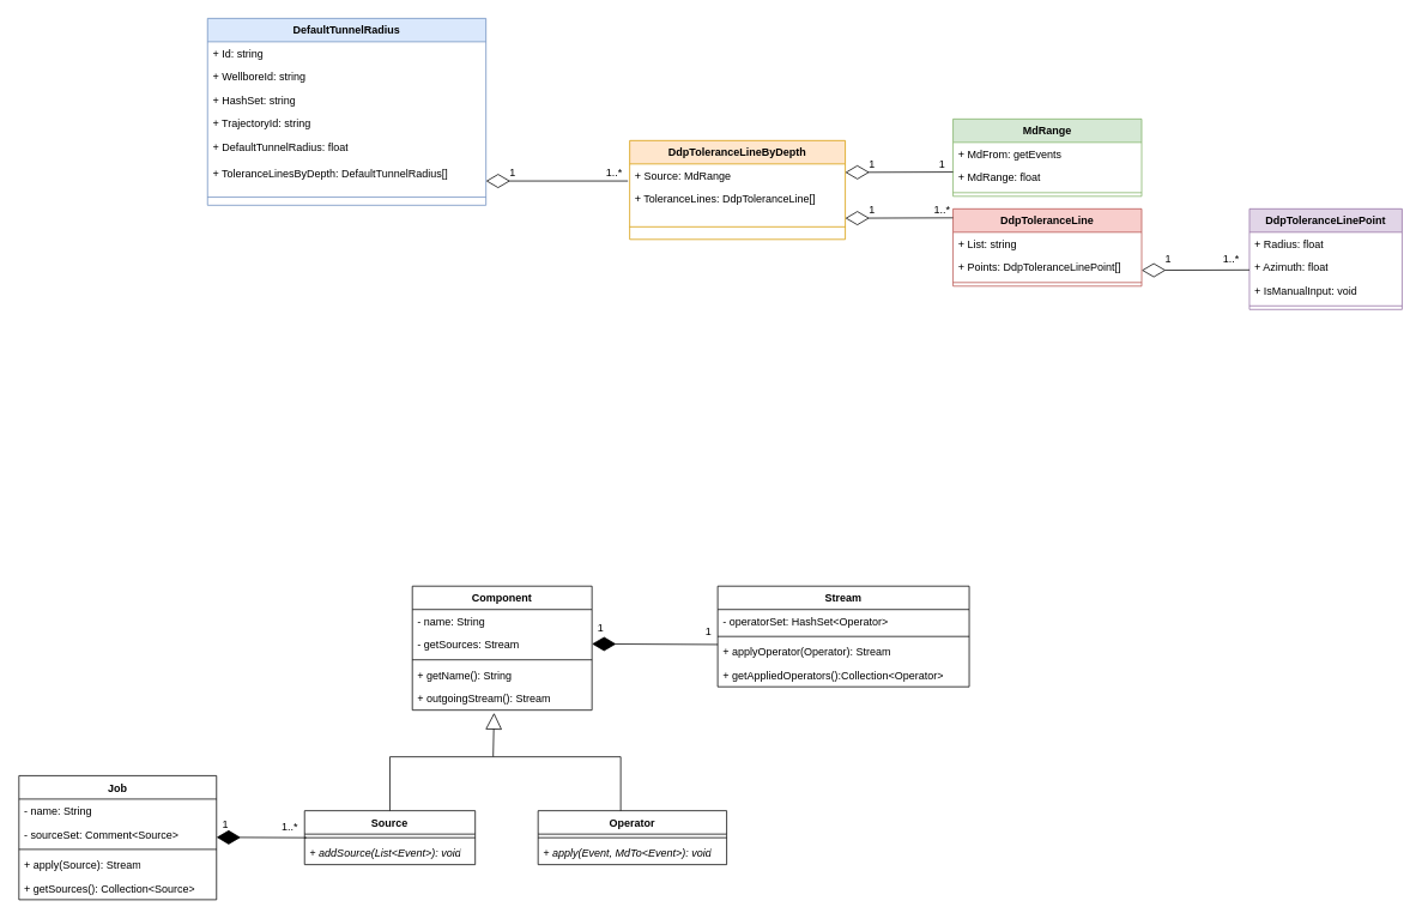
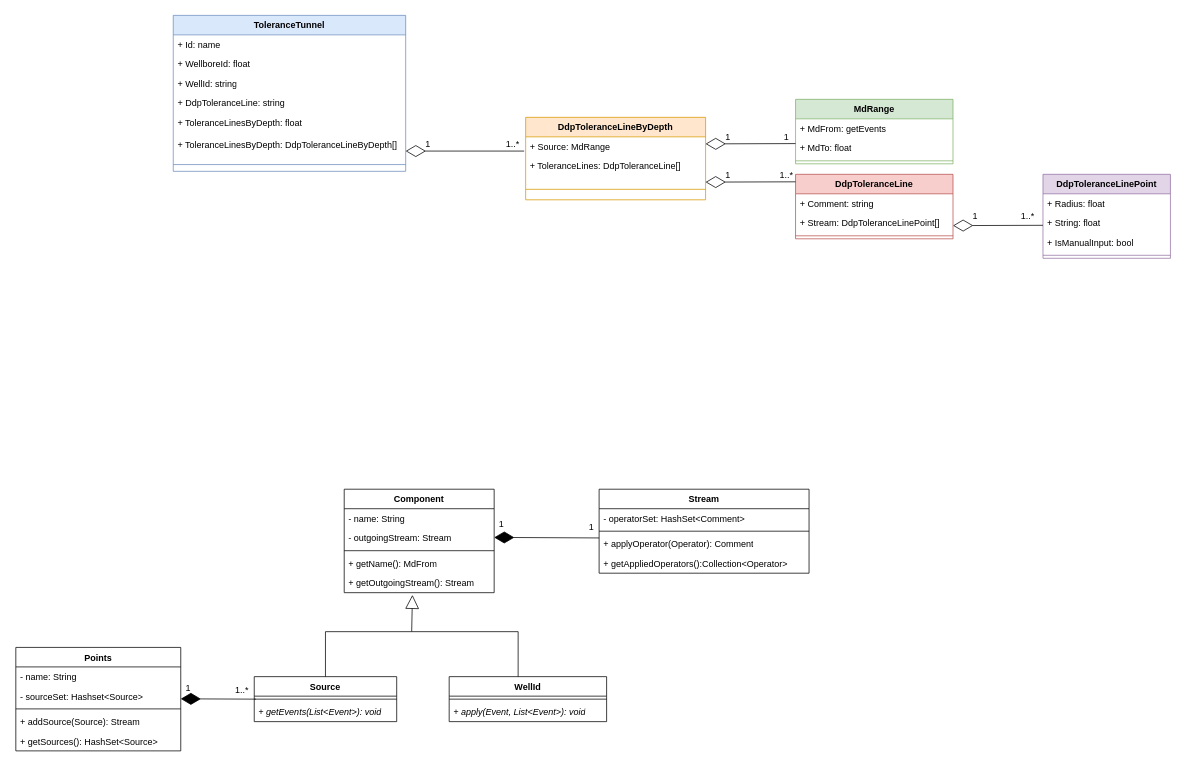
- <mxCell id="2" value="DefaultTunnelRadius" style="swimlane;fontStyle=1;align=center;verticalAlign=top;childLayout=stackLayout;horizontal=1;startSize=26;horizontalStack=0;resizeParent=1;resizeParentMax=0;resizeLast=0;collapsible=1;marginBottom=0;whiteSpace=wrap;html=1;fillColor=#dae8fc;strokeColor=#6c8ebf;" parent="1" vertex="1"><mxGeometry x="230" y="20" width="310" height="208" as="geometry" /></mxCell>
+ <mxCell id="2" value="ToleranceTunnel" style="swimlane;fontStyle=1;align=center;verticalAlign=top;childLayout=stackLayout;horizontal=1;startSize=26;horizontalStack=0;resizeParent=1;resizeParentMax=0;resizeLast=0;collapsible=1;marginBottom=0;whiteSpace=wrap;html=1;fillColor=#dae8fc;strokeColor=#6c8ebf;" parent="1" vertex="1"><mxGeometry x="230" y="20" width="310" height="208" as="geometry" /></mxCell>
- <mxCell id="3" value="+ Id: string" style="text;strokeColor=none;fillColor=none;align=left;verticalAlign=top;spacingLeft=4;spacingRight=4;overflow=hidden;rotatable=0;points=[[0,0.5],[1,0.5]];portConstraint=eastwest;whiteSpace=wrap;html=1;" parent="2" vertex="1"><mxGeometry y="26" width="310" height="26" as="geometry" /></mxCell>
+ <mxCell id="3" value="+ Id: name" style="text;strokeColor=none;fillColor=none;align=left;verticalAlign=top;spacingLeft=4;spacingRight=4;overflow=hidden;rotatable=0;points=[[0,0.5],[1,0.5]];portConstraint=eastwest;whiteSpace=wrap;html=1;" parent="2" vertex="1"><mxGeometry y="26" width="310" height="26" as="geometry" /></mxCell>
- <mxCell id="4" value="+ WellboreId: string" style="text;strokeColor=none;fillColor=none;align=left;verticalAlign=top;spacingLeft=4;spacingRight=4;overflow=hidden;rotatable=0;points=[[0,0.5],[1,0.5]];portConstraint=eastwest;whiteSpace=wrap;html=1;" parent="2" vertex="1"><mxGeometry y="52" width="310" height="26" as="geometry" /></mxCell>
+ <mxCell id="4" value="+ WellboreId: float" style="text;strokeColor=none;fillColor=none;align=left;verticalAlign=top;spacingLeft=4;spacingRight=4;overflow=hidden;rotatable=0;points=[[0,0.5],[1,0.5]];portConstraint=eastwest;whiteSpace=wrap;html=1;" parent="2" vertex="1"><mxGeometry y="52" width="310" height="26" as="geometry" /></mxCell>
- <mxCell id="5" value="+ HashSet: string" style="text;strokeColor=none;fillColor=none;align=left;verticalAlign=top;spacingLeft=4;spacingRight=4;overflow=hidden;rotatable=0;points=[[0,0.5],[1,0.5]];portConstraint=eastwest;whiteSpace=wrap;html=1;" parent="2" vertex="1"><mxGeometry y="78" width="310" height="26" as="geometry" /></mxCell>
+ <mxCell id="5" value="+ WellId: string" style="text;strokeColor=none;fillColor=none;align=left;verticalAlign=top;spacingLeft=4;spacingRight=4;overflow=hidden;rotatable=0;points=[[0,0.5],[1,0.5]];portConstraint=eastwest;whiteSpace=wrap;html=1;" parent="2" vertex="1"><mxGeometry y="78" width="310" height="26" as="geometry" /></mxCell>
- <mxCell id="6" value="+ TrajectoryId: string" style="text;strokeColor=none;fillColor=none;align=left;verticalAlign=top;spacingLeft=4;spacingRight=4;overflow=hidden;rotatable=0;points=[[0,0.5],[1,0.5]];portConstraint=eastwest;whiteSpace=wrap;html=1;" parent="2" vertex="1"><mxGeometry y="104" width="310" height="26" as="geometry" /></mxCell>
+ <mxCell id="6" value="+ DdpToleranceLine: string" style="text;strokeColor=none;fillColor=none;align=left;verticalAlign=top;spacingLeft=4;spacingRight=4;overflow=hidden;rotatable=0;points=[[0,0.5],[1,0.5]];portConstraint=eastwest;whiteSpace=wrap;html=1;" parent="2" vertex="1"><mxGeometry y="104" width="310" height="26" as="geometry" /></mxCell>
- <mxCell id="7" value="+ DefaultTunnelRadius: float" style="text;strokeColor=none;fillColor=none;align=left;verticalAlign=top;spacingLeft=4;spacingRight=4;overflow=hidden;rotatable=0;points=[[0,0.5],[1,0.5]];portConstraint=eastwest;whiteSpace=wrap;html=1;" parent="2" vertex="1"><mxGeometry y="130" width="310" height="30" as="geometry" /></mxCell>
+ <mxCell id="7" value="+ ToleranceLinesByDepth: float" style="text;strokeColor=none;fillColor=none;align=left;verticalAlign=top;spacingLeft=4;spacingRight=4;overflow=hidden;rotatable=0;points=[[0,0.5],[1,0.5]];portConstraint=eastwest;whiteSpace=wrap;html=1;" parent="2" vertex="1"><mxGeometry y="130" width="310" height="30" as="geometry" /></mxCell>
- <mxCell id="8" value="+ ToleranceLinesByDepth: DefaultTunnelRadius[]" style="text;strokeColor=none;fillColor=none;align=left;verticalAlign=top;spacingLeft=4;spacingRight=4;overflow=hidden;rotatable=0;points=[[0,0.5],[1,0.5]];portConstraint=eastwest;whiteSpace=wrap;html=1;" parent="2" vertex="1"><mxGeometry y="160" width="310" height="30" as="geometry" /></mxCell>
+ <mxCell id="8" value="+ ToleranceLinesByDepth: DdpToleranceLineByDepth[]" style="text;strokeColor=none;fillColor=none;align=left;verticalAlign=top;spacingLeft=4;spacingRight=4;overflow=hidden;rotatable=0;points=[[0,0.5],[1,0.5]];portConstraint=eastwest;whiteSpace=wrap;html=1;" parent="2" vertex="1"><mxGeometry y="160" width="310" height="30" as="geometry" /></mxCell>
- <mxCell id="16" value="+ MdRange: float" style="text;strokeColor=none;fillColor=none;align=left;verticalAlign=top;spacingLeft=4;spacingRight=4;overflow=hidden;rotatable=0;points=[[0,0.5],[1,0.5]];portConstraint=eastwest;whiteSpace=wrap;html=1;" parent="14" vertex="1"><mxGeometry y="52" width="210" height="26" as="geometry" /></mxCell>
+ <mxCell id="16" value="+ MdTo: float" style="text;strokeColor=none;fillColor=none;align=left;verticalAlign=top;spacingLeft=4;spacingRight=4;overflow=hidden;rotatable=0;points=[[0,0.5],[1,0.5]];portConstraint=eastwest;whiteSpace=wrap;html=1;" parent="14" vertex="1"><mxGeometry y="52" width="210" height="26" as="geometry" /></mxCell>
- <mxCell id="19" value="+ List: string" style="text;strokeColor=none;fillColor=none;align=left;verticalAlign=top;spacingLeft=4;spacingRight=4;overflow=hidden;rotatable=0;points=[[0,0.5],[1,0.5]];portConstraint=eastwest;whiteSpace=wrap;html=1;" parent="18" vertex="1"><mxGeometry y="26" width="210" height="26" as="geometry" /></mxCell>
+ <mxCell id="19" value="+ Comment: string" style="text;strokeColor=none;fillColor=none;align=left;verticalAlign=top;spacingLeft=4;spacingRight=4;overflow=hidden;rotatable=0;points=[[0,0.5],[1,0.5]];portConstraint=eastwest;whiteSpace=wrap;html=1;" parent="18" vertex="1"><mxGeometry y="26" width="210" height="26" as="geometry" /></mxCell>
- <mxCell id="20" value="+ Points: DdpToleranceLinePoint[]" style="text;strokeColor=none;fillColor=none;align=left;verticalAlign=top;spacingLeft=4;spacingRight=4;overflow=hidden;rotatable=0;points=[[0,0.5],[1,0.5]];portConstraint=eastwest;whiteSpace=wrap;html=1;" parent="18" vertex="1"><mxGeometry y="52" width="210" height="26" as="geometry" /></mxCell>
+ <mxCell id="20" value="+ Stream: DdpToleranceLinePoint[]" style="text;strokeColor=none;fillColor=none;align=left;verticalAlign=top;spacingLeft=4;spacingRight=4;overflow=hidden;rotatable=0;points=[[0,0.5],[1,0.5]];portConstraint=eastwest;whiteSpace=wrap;html=1;" parent="18" vertex="1"><mxGeometry y="52" width="210" height="26" as="geometry" /></mxCell>
- <mxCell id="27" value="+ Azimuth: float" style="text;strokeColor=none;fillColor=none;align=left;verticalAlign=top;spacingLeft=4;spacingRight=4;overflow=hidden;rotatable=0;points=[[0,0.5],[1,0.5]];portConstraint=eastwest;whiteSpace=wrap;html=1;" parent="25" vertex="1"><mxGeometry y="52" width="170" height="26" as="geometry" /></mxCell>
+ <mxCell id="27" value="+ String: float" style="text;strokeColor=none;fillColor=none;align=left;verticalAlign=top;spacingLeft=4;spacingRight=4;overflow=hidden;rotatable=0;points=[[0,0.5],[1,0.5]];portConstraint=eastwest;whiteSpace=wrap;html=1;" parent="25" vertex="1"><mxGeometry y="52" width="170" height="26" as="geometry" /></mxCell>
- <mxCell id="28" value="+ IsManualInput: void" style="text;strokeColor=none;fillColor=none;align=left;verticalAlign=top;spacingLeft=4;spacingRight=4;overflow=hidden;rotatable=0;points=[[0,0.5],[1,0.5]];portConstraint=eastwest;whiteSpace=wrap;html=1;" parent="25" vertex="1"><mxGeometry y="78" width="170" height="26" as="geometry" /></mxCell>
+ <mxCell id="28" value="+ IsManualInput: bool" style="text;strokeColor=none;fillColor=none;align=left;verticalAlign=top;spacingLeft=4;spacingRight=4;overflow=hidden;rotatable=0;points=[[0,0.5],[1,0.5]];portConstraint=eastwest;whiteSpace=wrap;html=1;" parent="25" vertex="1"><mxGeometry y="78" width="170" height="26" as="geometry" /></mxCell>
- <mxCell id="54" value="- operatorSet: HashSet&amp;lt;Operator&amp;gt;&amp;nbsp;&amp;nbsp;" style="text;strokeColor=none;fillColor=none;align=left;verticalAlign=top;spacingLeft=4;spacingRight=4;overflow=hidden;rotatable=0;points=[[0,0.5],[1,0.5]];portConstraint=eastwest;whiteSpace=wrap;html=1;" vertex="1" parent="53"><mxGeometry y="26" width="280" height="26" as="geometry" /></mxCell>
+ <mxCell id="54" value="- operatorSet: HashSet&amp;lt;Comment&amp;gt;&amp;nbsp;&amp;nbsp;" style="text;strokeColor=none;fillColor=none;align=left;verticalAlign=top;spacingLeft=4;spacingRight=4;overflow=hidden;rotatable=0;points=[[0,0.5],[1,0.5]];portConstraint=eastwest;whiteSpace=wrap;html=1;" vertex="1" parent="53"><mxGeometry y="26" width="280" height="26" as="geometry" /></mxCell>
- <mxCell id="42" value="- getSources: Stream" style="text;strokeColor=none;fillColor=none;align=left;verticalAlign=top;spacingLeft=4;spacingRight=4;overflow=hidden;rotatable=0;points=[[0,0.5],[1,0.5]];portConstraint=eastwest;whiteSpace=wrap;html=1;" vertex="1" parent="40"><mxGeometry y="52" width="200" height="26" as="geometry" /></mxCell>
+ <mxCell id="42" value="- outgoingStream: Stream" style="text;strokeColor=none;fillColor=none;align=left;verticalAlign=top;spacingLeft=4;spacingRight=4;overflow=hidden;rotatable=0;points=[[0,0.5],[1,0.5]];portConstraint=eastwest;whiteSpace=wrap;html=1;" vertex="1" parent="40"><mxGeometry y="52" width="200" height="26" as="geometry" /></mxCell>
- <mxCell id="57" value="+ applyOperator(Operator): Stream&lt;div&gt;&lt;br&gt;&lt;/div&gt;" style="text;strokeColor=none;fillColor=none;align=left;verticalAlign=top;spacingLeft=4;spacingRight=4;overflow=hidden;rotatable=0;points=[[0,0.5],[1,0.5]];portConstraint=eastwest;whiteSpace=wrap;html=1;" vertex="1" parent="53"><mxGeometry y="60" width="280" height="26" as="geometry" /></mxCell>
+ <mxCell id="57" value="+ applyOperator(Operator): Comment&lt;div&gt;&lt;br&gt;&lt;/div&gt;" style="text;strokeColor=none;fillColor=none;align=left;verticalAlign=top;spacingLeft=4;spacingRight=4;overflow=hidden;rotatable=0;points=[[0,0.5],[1,0.5]];portConstraint=eastwest;whiteSpace=wrap;html=1;" vertex="1" parent="53"><mxGeometry y="60" width="280" height="26" as="geometry" /></mxCell>
- <mxCell id="44" value="+ getName(): String&lt;div&gt;&lt;br&gt;&lt;/div&gt;" style="text;strokeColor=none;fillColor=none;align=left;verticalAlign=top;spacingLeft=4;spacingRight=4;overflow=hidden;rotatable=0;points=[[0,0.5],[1,0.5]];portConstraint=eastwest;whiteSpace=wrap;html=1;" vertex="1" parent="40"><mxGeometry y="86" width="200" height="26" as="geometry" /></mxCell>
+ <mxCell id="44" value="+ getName(): MdFrom&lt;div&gt;&lt;br&gt;&lt;/div&gt;" style="text;strokeColor=none;fillColor=none;align=left;verticalAlign=top;spacingLeft=4;spacingRight=4;overflow=hidden;rotatable=0;points=[[0,0.5],[1,0.5]];portConstraint=eastwest;whiteSpace=wrap;html=1;" vertex="1" parent="40"><mxGeometry y="86" width="200" height="26" as="geometry" /></mxCell>
- <mxCell id="45" value="+ outgoingStream(): Stream&lt;div&gt;&lt;br&gt;&lt;/div&gt;" style="text;strokeColor=none;fillColor=none;align=left;verticalAlign=top;spacingLeft=4;spacingRight=4;overflow=hidden;rotatable=0;points=[[0,0.5],[1,0.5]];portConstraint=eastwest;whiteSpace=wrap;html=1;" vertex="1" parent="40"><mxGeometry y="112" width="200" height="26" as="geometry" /></mxCell>
+ <mxCell id="45" value="+ getOutgoingStream(): Stream&lt;div&gt;&lt;br&gt;&lt;/div&gt;" style="text;strokeColor=none;fillColor=none;align=left;verticalAlign=top;spacingLeft=4;spacingRight=4;overflow=hidden;rotatable=0;points=[[0,0.5],[1,0.5]];portConstraint=eastwest;whiteSpace=wrap;html=1;" vertex="1" parent="40"><mxGeometry y="112" width="200" height="26" as="geometry" /></mxCell>
- <mxCell id="62" value="Job" style="swimlane;fontStyle=1;align=center;verticalAlign=top;childLayout=stackLayout;horizontal=1;startSize=26;horizontalStack=0;resizeParent=1;resizeParentMax=0;resizeLast=0;collapsible=1;marginBottom=0;whiteSpace=wrap;html=1;" vertex="1" parent="1"><mxGeometry x="20" y="863" width="220" height="138" as="geometry" /></mxCell>
+ <mxCell id="62" value="Points" style="swimlane;fontStyle=1;align=center;verticalAlign=top;childLayout=stackLayout;horizontal=1;startSize=26;horizontalStack=0;resizeParent=1;resizeParentMax=0;resizeLast=0;collapsible=1;marginBottom=0;whiteSpace=wrap;html=1;" vertex="1" parent="1"><mxGeometry x="20" y="863" width="220" height="138" as="geometry" /></mxCell>
- <mxCell id="49" value="Operator" style="swimlane;fontStyle=1;align=center;verticalAlign=top;childLayout=stackLayout;horizontal=1;startSize=26;horizontalStack=0;resizeParent=1;resizeParentMax=0;resizeLast=0;collapsible=1;marginBottom=0;whiteSpace=wrap;html=1;" vertex="1" parent="1"><mxGeometry x="598" y="902" width="210" height="60" as="geometry" /></mxCell>
+ <mxCell id="49" value="WellId" style="swimlane;fontStyle=1;align=center;verticalAlign=top;childLayout=stackLayout;horizontal=1;startSize=26;horizontalStack=0;resizeParent=1;resizeParentMax=0;resizeLast=0;collapsible=1;marginBottom=0;whiteSpace=wrap;html=1;" vertex="1" parent="1"><mxGeometry x="598" y="902" width="210" height="60" as="geometry" /></mxCell>
- <mxCell id="64" value="- sourceSet: Comment&amp;lt;Source&amp;gt;" style="text;strokeColor=none;fillColor=none;align=left;verticalAlign=top;spacingLeft=4;spacingRight=4;overflow=hidden;rotatable=0;points=[[0,0.5],[1,0.5]];portConstraint=eastwest;whiteSpace=wrap;html=1;" vertex="1" parent="62"><mxGeometry y="52" width="220" height="26" as="geometry" /></mxCell>
+ <mxCell id="64" value="- sourceSet: Hashset&amp;lt;Source&amp;gt;" style="text;strokeColor=none;fillColor=none;align=left;verticalAlign=top;spacingLeft=4;spacingRight=4;overflow=hidden;rotatable=0;points=[[0,0.5],[1,0.5]];portConstraint=eastwest;whiteSpace=wrap;html=1;" vertex="1" parent="62"><mxGeometry y="52" width="220" height="26" as="geometry" /></mxCell>
- <mxCell id="51" value="&lt;i&gt;+ apply(Event, MdTo&amp;lt;Event&amp;gt;): void&lt;/i&gt;" style="text;strokeColor=none;fillColor=none;align=left;verticalAlign=top;spacingLeft=4;spacingRight=4;overflow=hidden;rotatable=0;points=[[0,0.5],[1,0.5]];portConstraint=eastwest;whiteSpace=wrap;html=1;" vertex="1" parent="49"><mxGeometry y="34" width="210" height="26" as="geometry" /></mxCell>
+ <mxCell id="51" value="&lt;i&gt;+ apply(Event, List&amp;lt;Event&amp;gt;): void&lt;/i&gt;" style="text;strokeColor=none;fillColor=none;align=left;verticalAlign=top;spacingLeft=4;spacingRight=4;overflow=hidden;rotatable=0;points=[[0,0.5],[1,0.5]];portConstraint=eastwest;whiteSpace=wrap;html=1;" vertex="1" parent="49"><mxGeometry y="34" width="210" height="26" as="geometry" /></mxCell>
- <mxCell id="48" value="&lt;i&gt;+ addSource(List&amp;lt;Event&amp;gt;): void&lt;/i&gt;" style="text;strokeColor=none;fillColor=none;align=left;verticalAlign=top;spacingLeft=4;spacingRight=4;overflow=hidden;rotatable=0;points=[[0,0.5],[1,0.5]];portConstraint=eastwest;whiteSpace=wrap;html=1;" vertex="1" parent="46"><mxGeometry y="34" width="190" height="26" as="geometry" /></mxCell>
+ <mxCell id="48" value="&lt;i&gt;+ getEvents(List&amp;lt;Event&amp;gt;): void&lt;/i&gt;" style="text;strokeColor=none;fillColor=none;align=left;verticalAlign=top;spacingLeft=4;spacingRight=4;overflow=hidden;rotatable=0;points=[[0,0.5],[1,0.5]];portConstraint=eastwest;whiteSpace=wrap;html=1;" vertex="1" parent="46"><mxGeometry y="34" width="190" height="26" as="geometry" /></mxCell>
- <mxCell id="66" value="+ apply(Source): Stream&lt;div&gt;&lt;br&gt;&lt;/div&gt;" style="text;strokeColor=none;fillColor=none;align=left;verticalAlign=top;spacingLeft=4;spacingRight=4;overflow=hidden;rotatable=0;points=[[0,0.5],[1,0.5]];portConstraint=eastwest;whiteSpace=wrap;html=1;" vertex="1" parent="62"><mxGeometry y="86" width="220" height="26" as="geometry" /></mxCell>
+ <mxCell id="66" value="+ addSource(Source): Stream&lt;div&gt;&lt;br&gt;&lt;/div&gt;" style="text;strokeColor=none;fillColor=none;align=left;verticalAlign=top;spacingLeft=4;spacingRight=4;overflow=hidden;rotatable=0;points=[[0,0.5],[1,0.5]];portConstraint=eastwest;whiteSpace=wrap;html=1;" vertex="1" parent="62"><mxGeometry y="86" width="220" height="26" as="geometry" /></mxCell>
- <mxCell id="67" value="+ getSources(): Collection&amp;lt;Source&amp;gt;&lt;div&gt;&lt;br&gt;&lt;/div&gt;" style="text;strokeColor=none;fillColor=none;align=left;verticalAlign=top;spacingLeft=4;spacingRight=4;overflow=hidden;rotatable=0;points=[[0,0.5],[1,0.5]];portConstraint=eastwest;whiteSpace=wrap;html=1;" vertex="1" parent="62"><mxGeometry y="112" width="220" height="26" as="geometry" /></mxCell>
+ <mxCell id="67" value="+ getSources(): HashSet&amp;lt;Source&amp;gt;&lt;div&gt;&lt;br&gt;&lt;/div&gt;" style="text;strokeColor=none;fillColor=none;align=left;verticalAlign=top;spacingLeft=4;spacingRight=4;overflow=hidden;rotatable=0;points=[[0,0.5],[1,0.5]];portConstraint=eastwest;whiteSpace=wrap;html=1;" vertex="1" parent="62"><mxGeometry y="112" width="220" height="26" as="geometry" /></mxCell>
